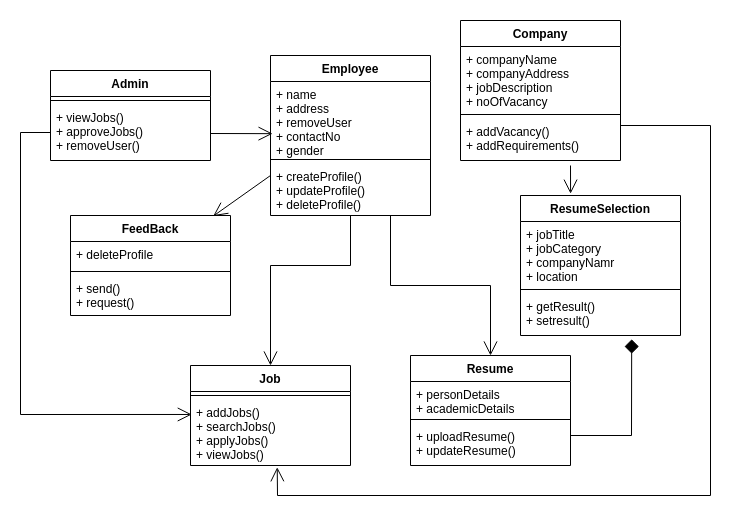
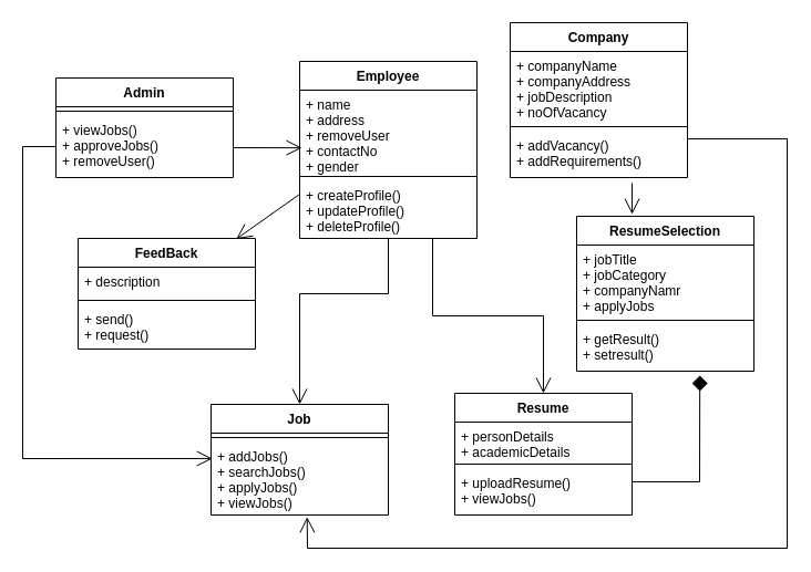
- <mxCell id="14" value="+ jobTitle&#10;+ jobCategory&#10;+ companyNamr&#10;+ location" style="text;strokeColor=none;fillColor=none;align=left;verticalAlign=top;spacingLeft=4;spacingRight=4;overflow=hidden;rotatable=0;points=[[0,0.5],[1,0.5]];portConstraint=eastwest;" vertex="1" parent="13"><mxGeometry y="26" width="160" height="64" as="geometry" /></mxCell>
+ <mxCell id="14" value="+ jobTitle&#10;+ jobCategory&#10;+ companyNamr&#10;+ applyJobs" style="text;strokeColor=none;fillColor=none;align=left;verticalAlign=top;spacingLeft=4;spacingRight=4;overflow=hidden;rotatable=0;points=[[0,0.5],[1,0.5]];portConstraint=eastwest;" vertex="1" parent="13"><mxGeometry y="26" width="160" height="64" as="geometry" /></mxCell>
- <mxCell id="25" value="+ deleteProfile" style="text;strokeColor=none;fillColor=none;align=left;verticalAlign=top;spacingLeft=4;spacingRight=4;overflow=hidden;rotatable=0;points=[[0,0.5],[1,0.5]];portConstraint=eastwest;" vertex="1" parent="24"><mxGeometry y="26" width="160" height="26" as="geometry" /></mxCell>
+ <mxCell id="25" value="+ description" style="text;strokeColor=none;fillColor=none;align=left;verticalAlign=top;spacingLeft=4;spacingRight=4;overflow=hidden;rotatable=0;points=[[0,0.5],[1,0.5]];portConstraint=eastwest;" vertex="1" parent="24"><mxGeometry y="26" width="160" height="26" as="geometry" /></mxCell>
- <mxCell id="20" value="+ uploadResume()&#10;+ updateResume()" style="text;strokeColor=none;fillColor=none;align=left;verticalAlign=top;spacingLeft=4;spacingRight=4;overflow=hidden;rotatable=0;points=[[0,0.5],[1,0.5]];portConstraint=eastwest;" vertex="1" parent="17"><mxGeometry y="68" width="160" height="42" as="geometry" /></mxCell>
+ <mxCell id="20" value="+ uploadResume()&#10;+ viewJobs()" style="text;strokeColor=none;fillColor=none;align=left;verticalAlign=top;spacingLeft=4;spacingRight=4;overflow=hidden;rotatable=0;points=[[0,0.5],[1,0.5]];portConstraint=eastwest;" vertex="1" parent="17"><mxGeometry y="68" width="160" height="42" as="geometry" /></mxCell>
